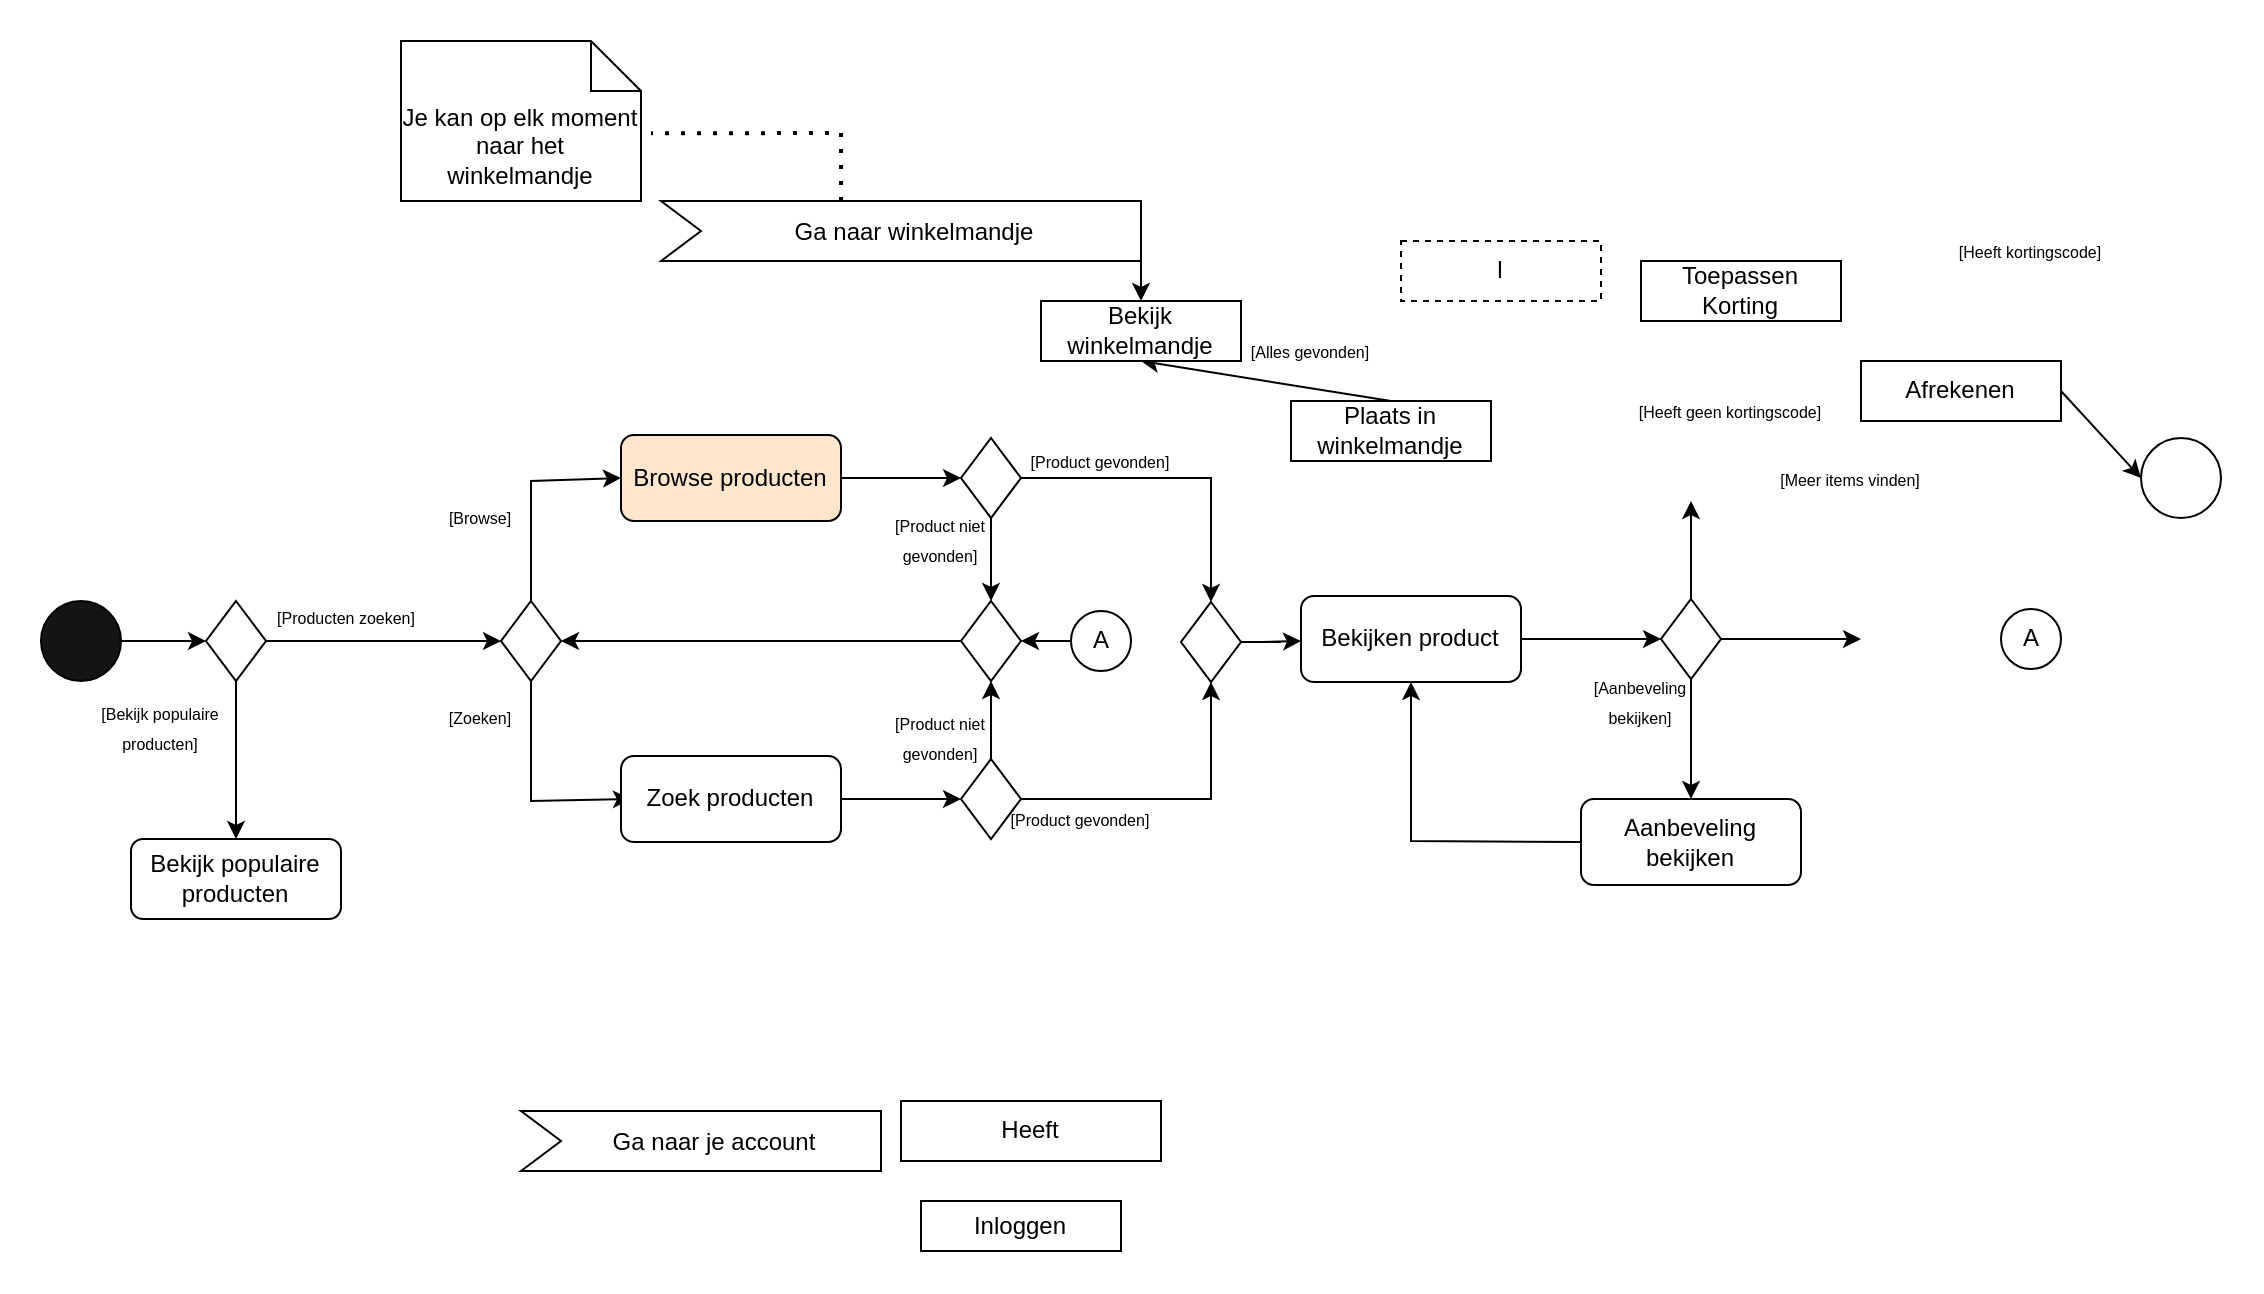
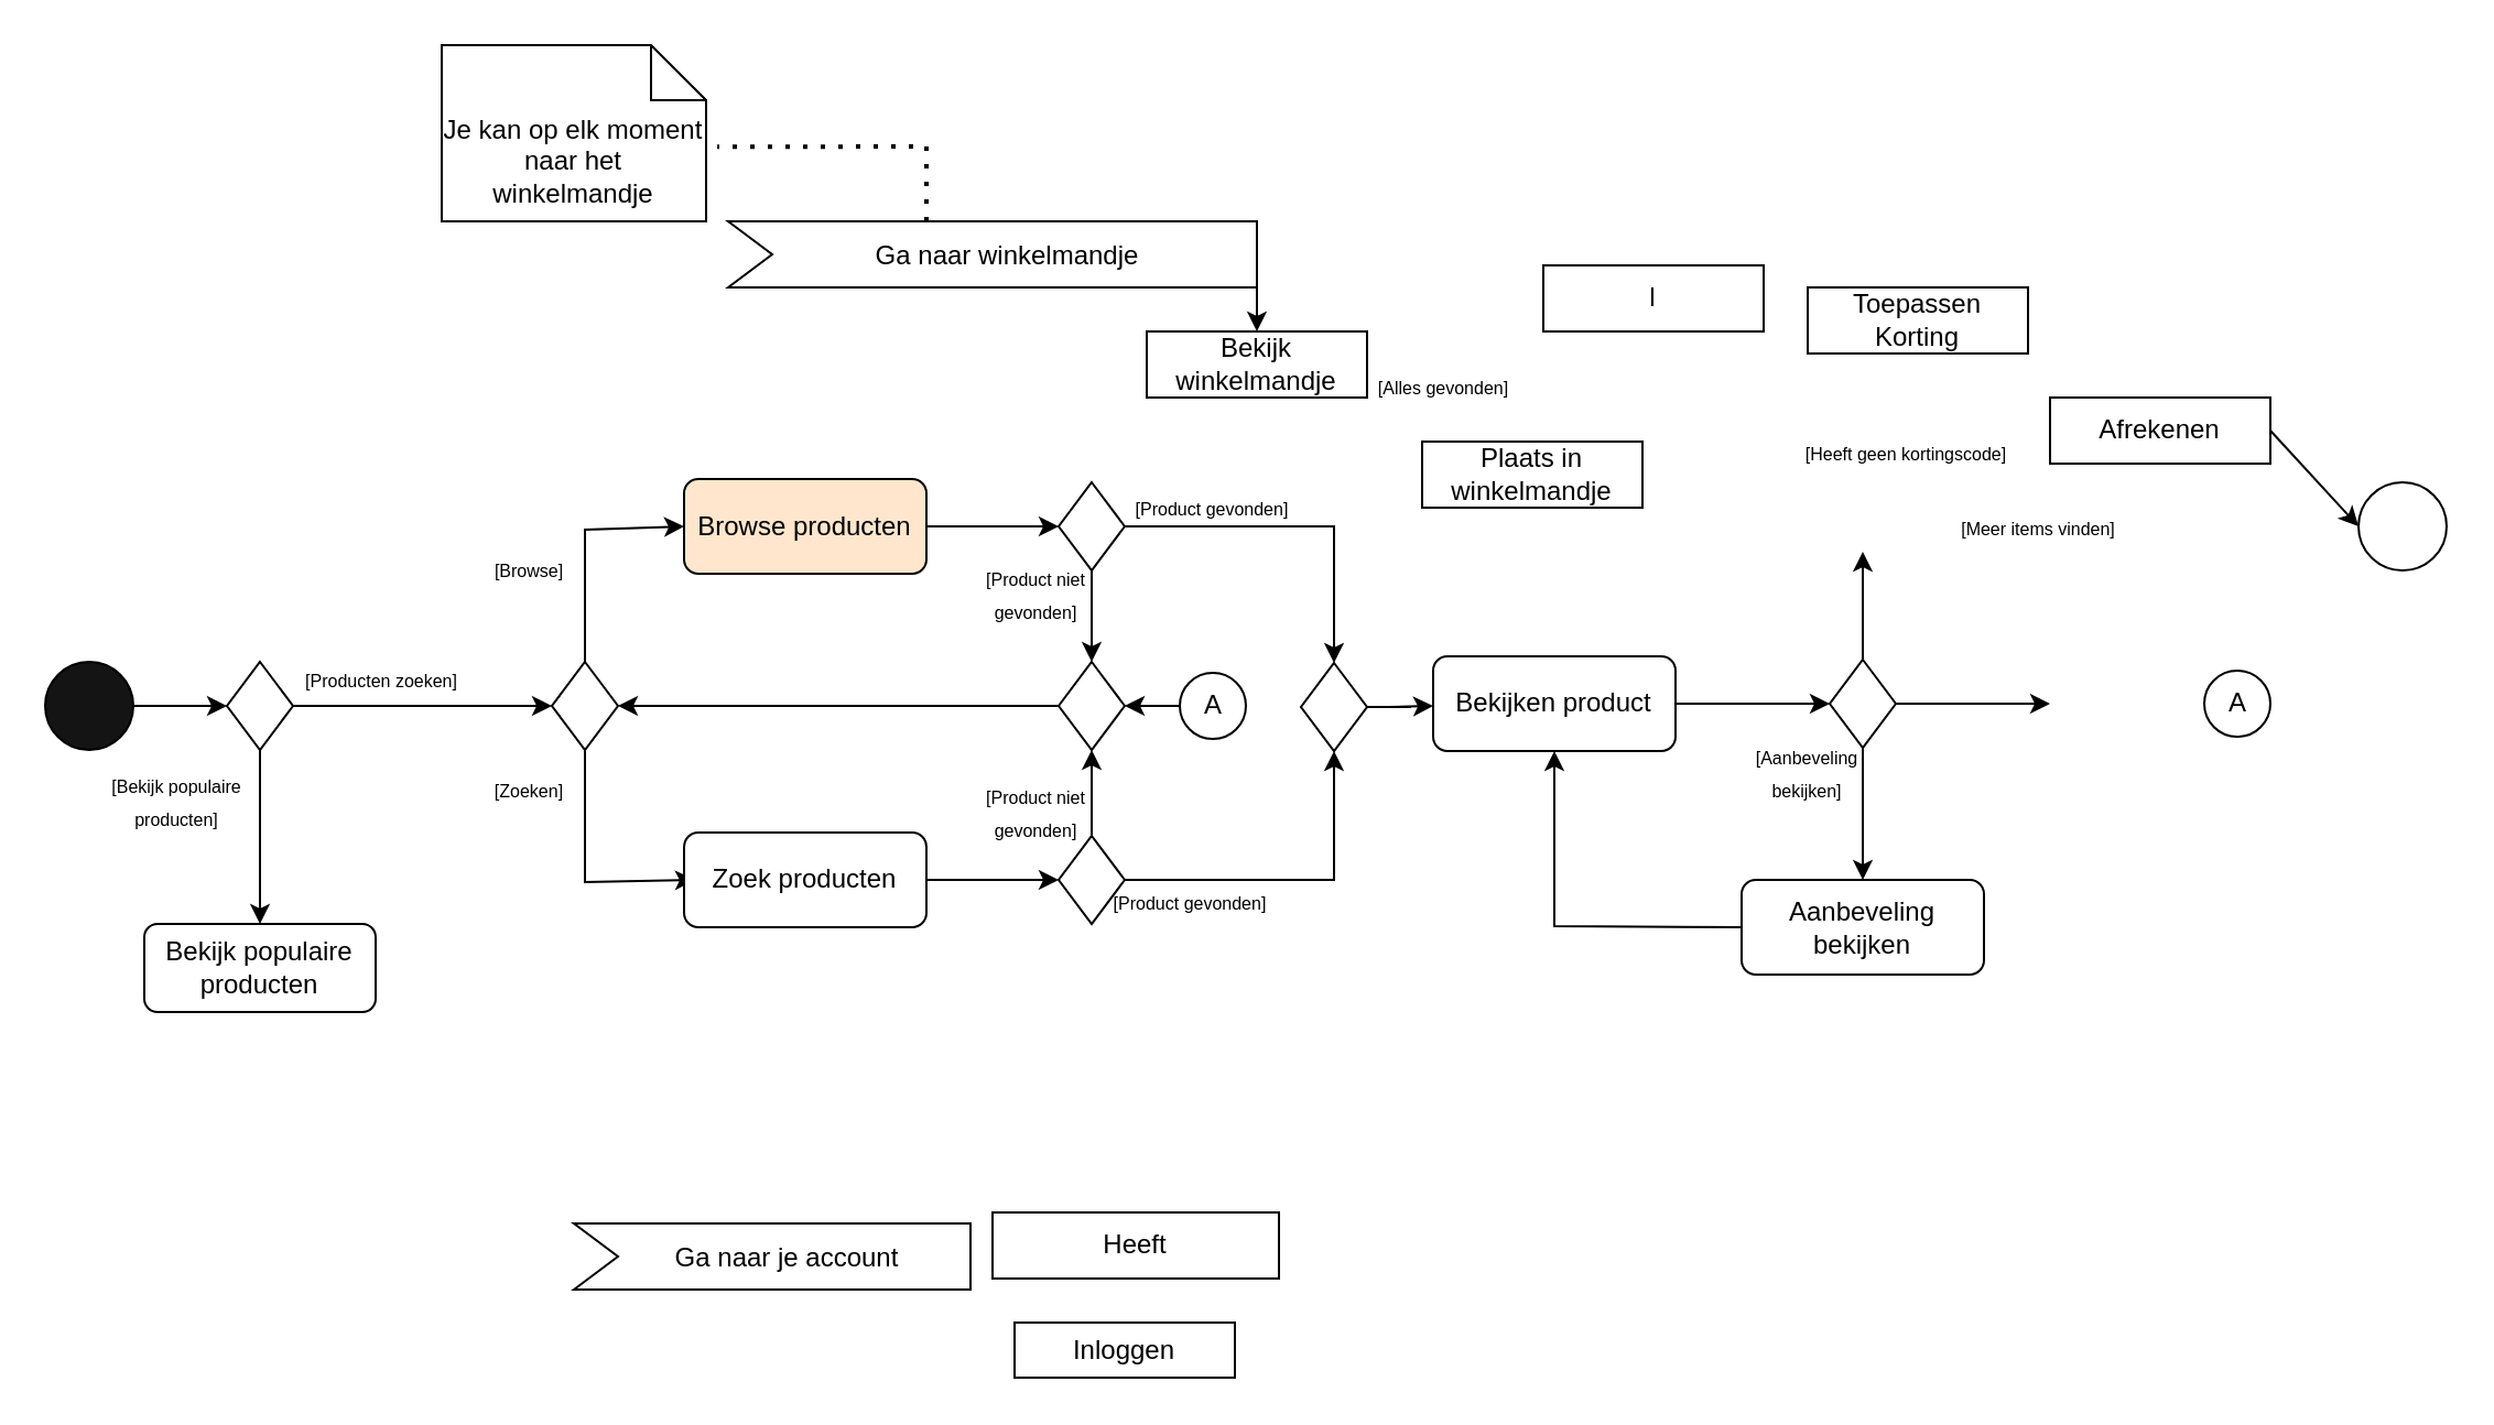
- <mxCell id="18" value="&lt;font style=&quot;font-size: 8px;&quot;&gt;[Heeft kortingscode]&lt;/font&gt;" style="text;html=1;strokeColor=none;fillColor=none;align=center;verticalAlign=middle;whiteSpace=wrap;rounded=0;" parent="1" vertex="1"><mxGeometry x="970" y="110" width="90" height="30" as="geometry" /></mxCell>
- <mxCell id="7" value="l" style="rounded=0;whiteSpace=wrap;html=1;dashed=1;" parent="1" vertex="1"><mxGeometry x="700" y="120" width="100" height="30" as="geometry" /></mxCell>
+ <mxCell id="7" value="l" style="rounded=0;whiteSpace=wrap;html=1;" parent="1" vertex="1"><mxGeometry x="700" y="120" width="100" height="30" as="geometry" /></mxCell>
- <mxCell id="11" value="" style="endArrow=classic;html=1;rounded=0;exitX=0.5;exitY=0;exitDx=0;exitDy=0;entryX=0.5;entryY=1;entryDx=0;entryDy=0;" parent="1" source="6" target="12" edge="1"><mxGeometry width="50" height="50" relative="1" as="geometry"><mxPoint x="530" y="370" as="sourcePoint" /><mxPoint x="570" y="180" as="targetPoint" /></mxGeometry></mxCell>
